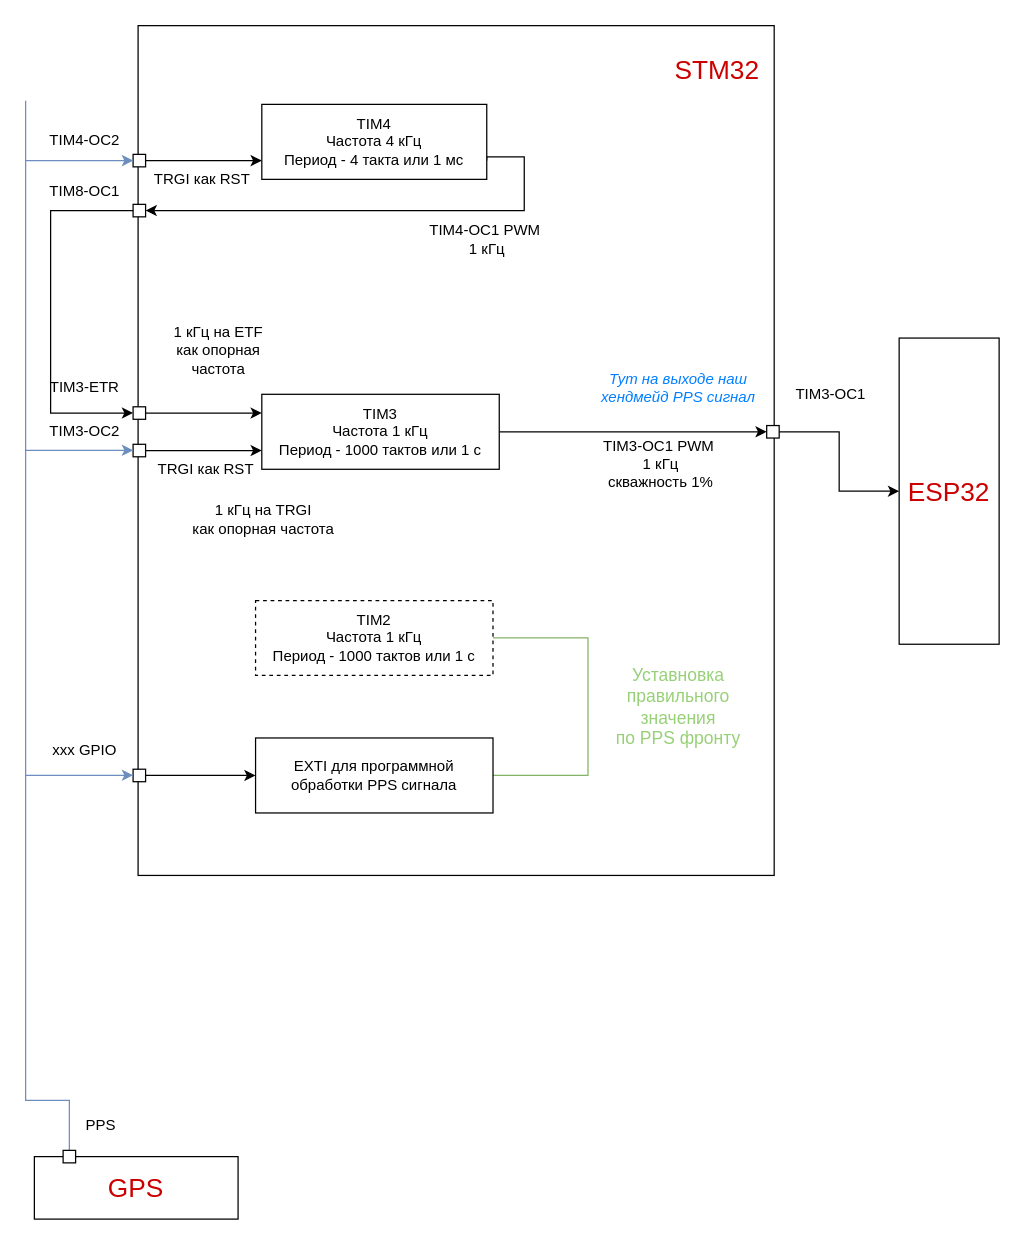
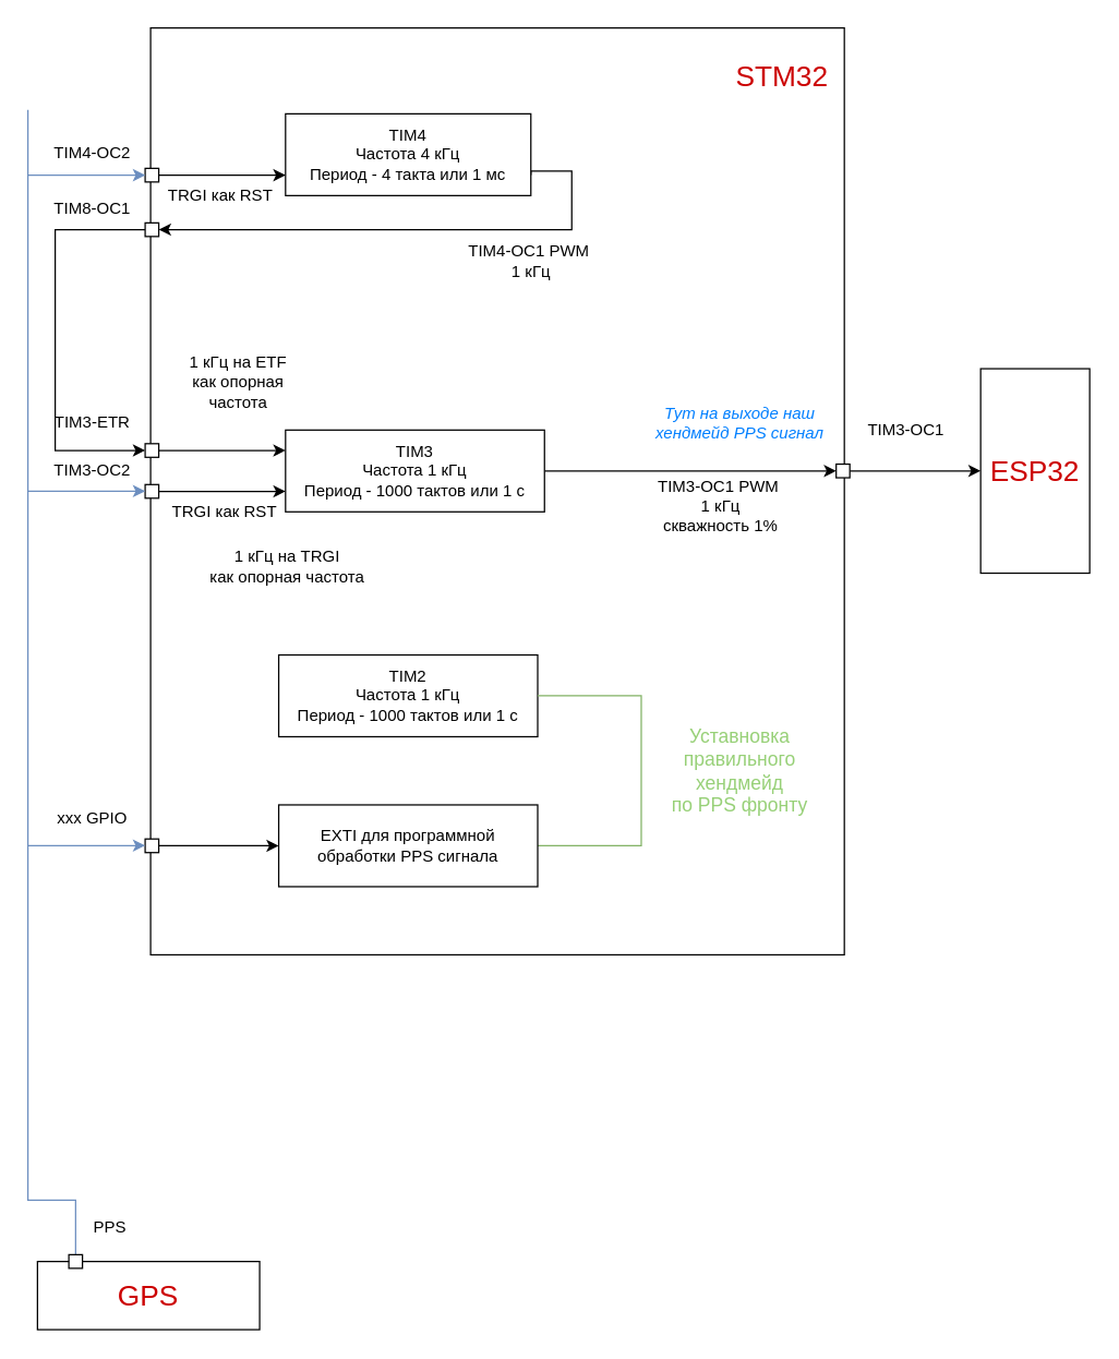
- <mxCell id="35" value="&lt;font color=&quot;#cc0000&quot;&gt;ESP32&lt;/font&gt;" style="rounded=0;whiteSpace=wrap;html=1;fontSize=21;fontColor=#007FFF;" vertex="1" parent="1"><mxGeometry x="719" y="270" width="80" height="245" as="geometry" /></mxCell>
+ <mxCell id="35" value="&lt;font color=&quot;#cc0000&quot;&gt;ESP32&lt;/font&gt;" style="rounded=0;whiteSpace=wrap;html=1;fontSize=21;fontColor=#007FFF;" vertex="1" parent="1"><mxGeometry x="719" y="270" width="80" height="150" as="geometry" /></mxCell>
- <mxCell id="19" value="TIM2&lt;br&gt;&lt;span style=&quot;white-space: nowrap&quot;&gt;Частота 1 кГц&lt;/span&gt;&lt;br style=&quot;white-space: nowrap&quot;&gt;&lt;span style=&quot;white-space: nowrap&quot;&gt;Период - 1000 тактов или 1 с&lt;/span&gt;" style="rounded=0;whiteSpace=wrap;html=1;dashed=1;" vertex="1" parent="1"><mxGeometry x="204" y="480" width="190" height="60" as="geometry" /></mxCell>
+ <mxCell id="19" value="TIM2&lt;br&gt;&lt;span style=&quot;white-space: nowrap&quot;&gt;Частота 1 кГц&lt;/span&gt;&lt;br style=&quot;white-space: nowrap&quot;&gt;&lt;span style=&quot;white-space: nowrap&quot;&gt;Период - 1000 тактов или 1 с&lt;/span&gt;" style="rounded=0;whiteSpace=wrap;html=1;" vertex="1" parent="1"><mxGeometry x="204" y="480" width="190" height="60" as="geometry" /></mxCell>
- <mxCell id="44" value="&lt;font color=&quot;#97d077&quot; style=&quot;font-size: 14px&quot;&gt;&lt;span style=&quot;font-size: 14px&quot;&gt;Уставновка&lt;br&gt;правильного&lt;br&gt;значения&lt;br style=&quot;font-size: 14px&quot;&gt;по PPS фронту&lt;br style=&quot;font-size: 14px&quot;&gt;&lt;/span&gt;&lt;/font&gt;" style="text;html=1;align=center;verticalAlign=middle;resizable=0;points=[];autosize=1;fontSize=14;fontColor=#007FFF;" vertex="1" parent="1"><mxGeometry x="487" y="530" width="110" height="70" as="geometry" /></mxCell>
+ <mxCell id="44" value="&lt;font color=&quot;#97d077&quot; style=&quot;font-size: 14px&quot;&gt;&lt;span style=&quot;font-size: 14px&quot;&gt;Уставновка&lt;br&gt;правильного&lt;br&gt;хендмейд&lt;br style=&quot;font-size: 14px&quot;&gt;по PPS фронту&lt;br style=&quot;font-size: 14px&quot;&gt;&lt;/span&gt;&lt;/font&gt;" style="text;html=1;align=center;verticalAlign=middle;resizable=0;points=[];autosize=1;fontSize=14;fontColor=#007FFF;" vertex="1" parent="1"><mxGeometry x="487" y="530" width="110" height="70" as="geometry" /></mxCell>
